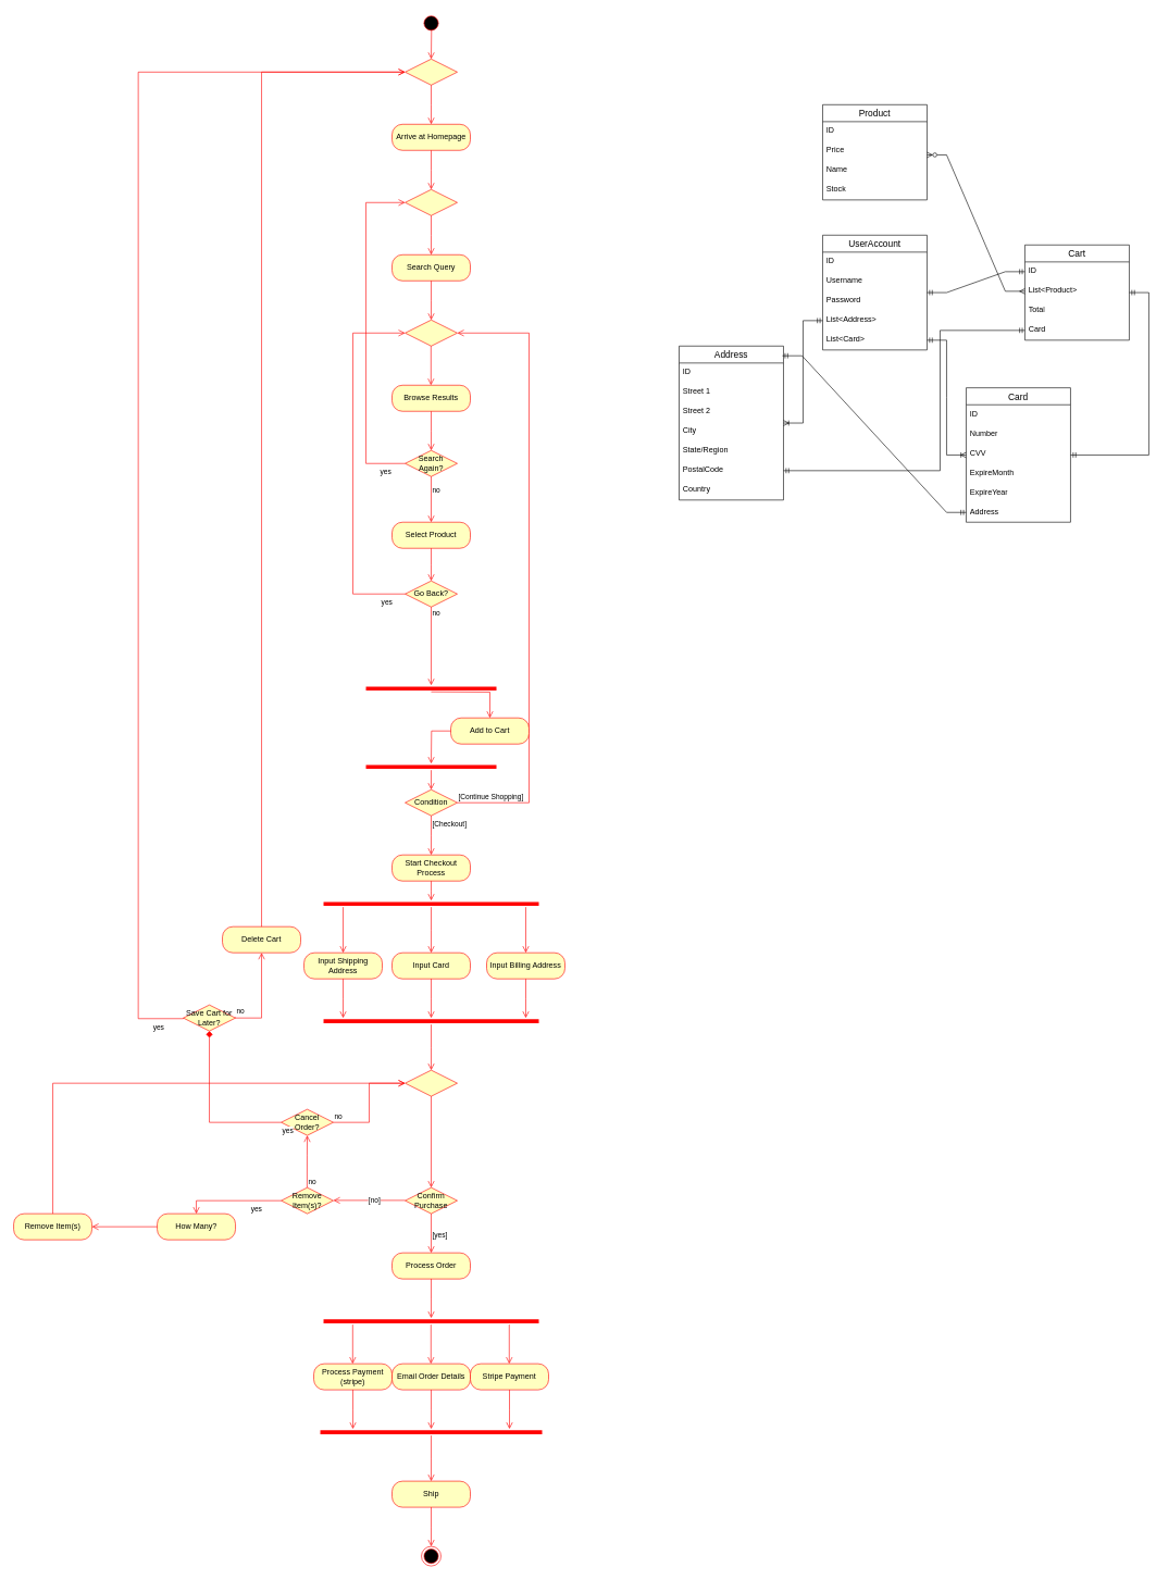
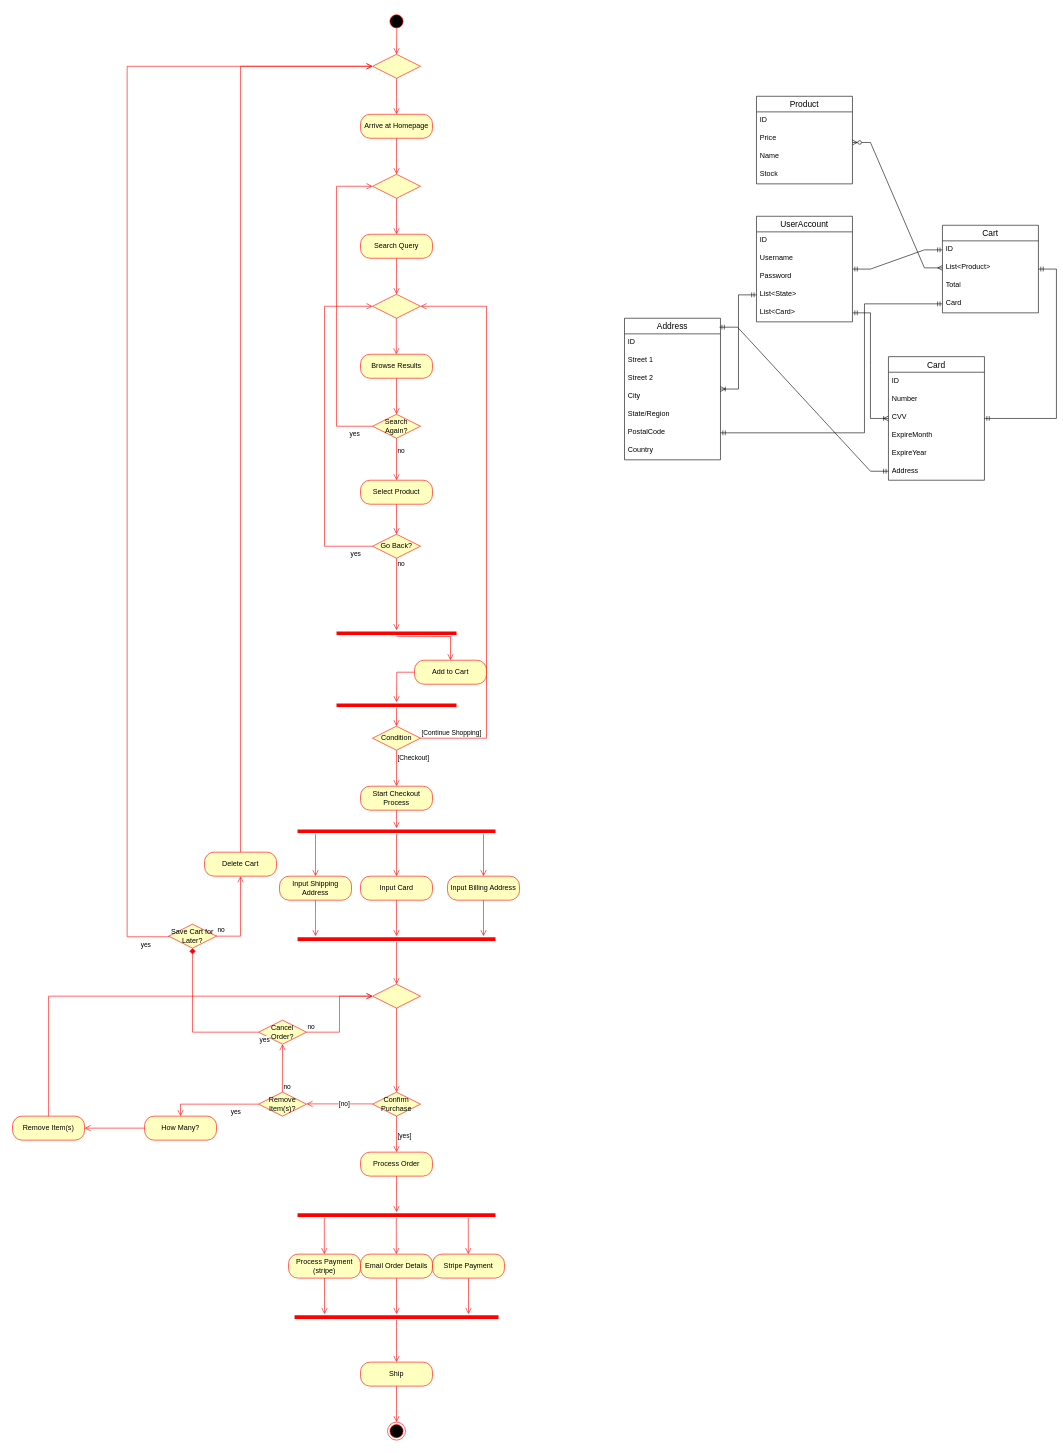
- <mxCell id="99" value="List&amp;lt;Address&amp;gt;" style="text;strokeColor=none;fillColor=none;spacingLeft=4;spacingRight=4;overflow=hidden;rotatable=0;points=[[0,0.5],[1,0.5]];portConstraint=eastwest;fontSize=12;whiteSpace=wrap;html=1;" parent="95" vertex="1"><mxGeometry y="116" width="160" height="30" as="geometry" /></mxCell>
+ <mxCell id="99" value="List&amp;lt;State&amp;gt;" style="text;strokeColor=none;fillColor=none;spacingLeft=4;spacingRight=4;overflow=hidden;rotatable=0;points=[[0,0.5],[1,0.5]];portConstraint=eastwest;fontSize=12;whiteSpace=wrap;html=1;" parent="95" vertex="1"><mxGeometry y="116" width="160" height="30" as="geometry" /></mxCell>
